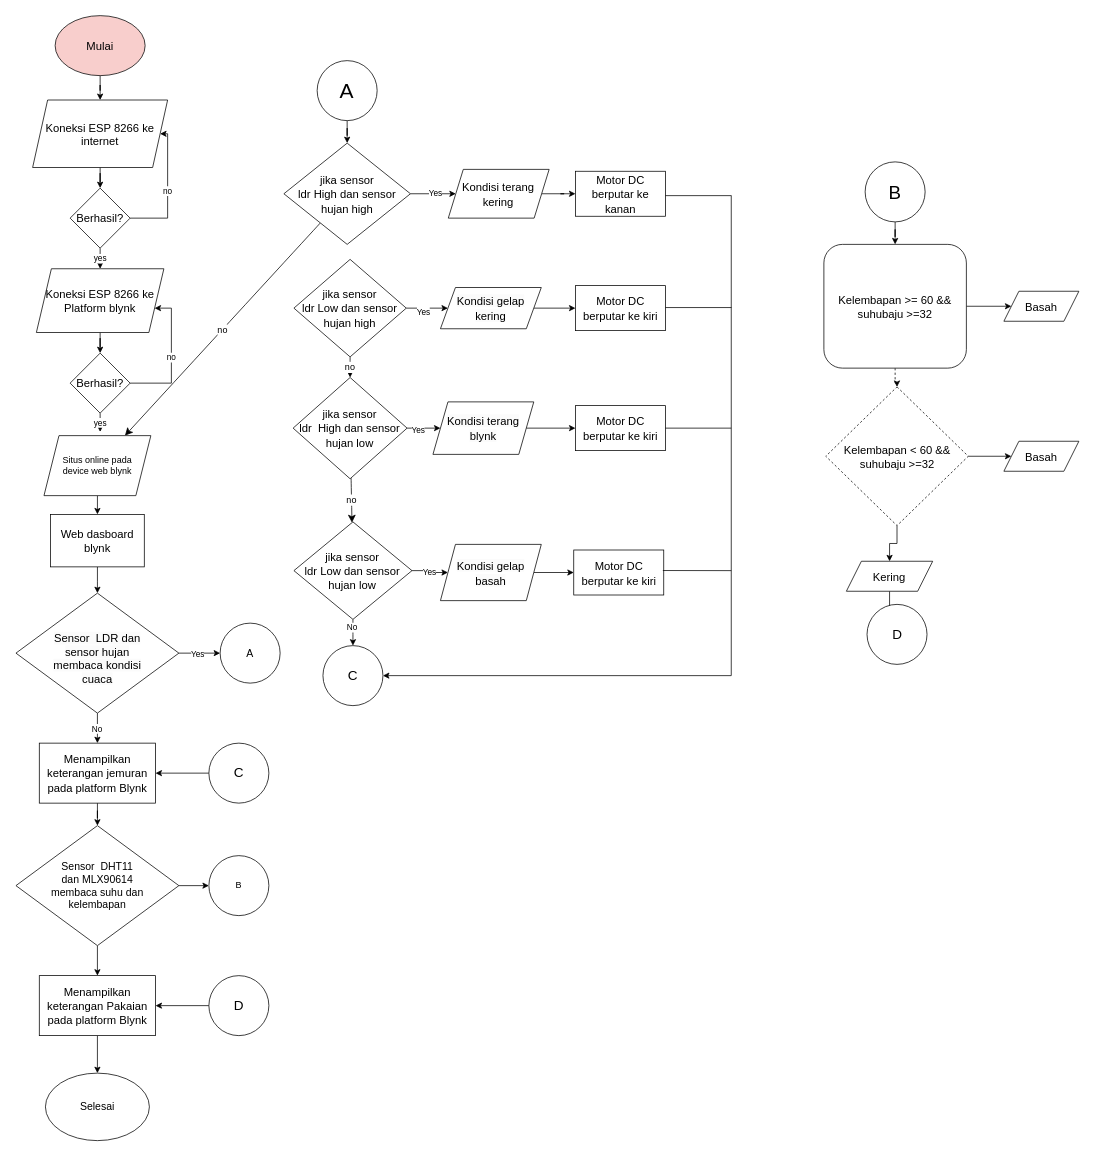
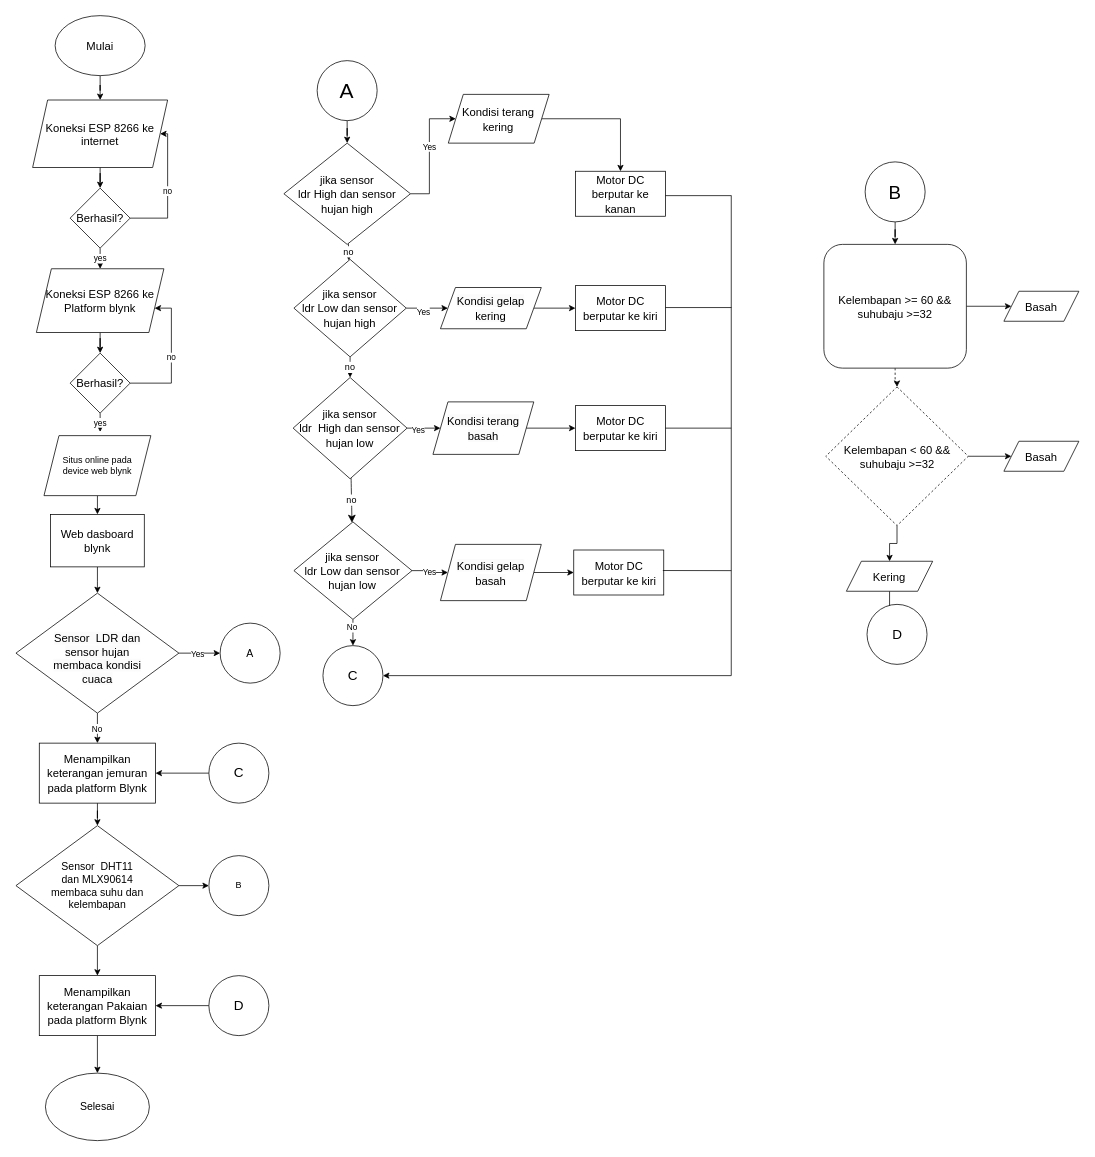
- <mxCell id="3" value="&lt;font style=&quot;font-size: 15px;&quot;&gt;Mulai&lt;/font&gt;" style="ellipse;whiteSpace=wrap;html=1;fillColor=#f8cecc;" parent="1" vertex="1"><mxGeometry x="73" y="20" width="120" height="80" as="geometry" /></mxCell>
+ <mxCell id="3" value="&lt;font style=&quot;font-size: 15px;&quot;&gt;Mulai&lt;/font&gt;" style="ellipse;whiteSpace=wrap;html=1;" parent="1" vertex="1"><mxGeometry x="73" y="20" width="120" height="80" as="geometry" /></mxCell>
- <mxCell id="34" value="&lt;font style=&quot;font-size: 15px;&quot;&gt;Kondisi terang kering&lt;/font&gt;" style="shape=parallelogram;perimeter=parallelogramPerimeter;whiteSpace=wrap;html=1;fixedSize=1;fontSize=16;rounded=0;" parent="1" vertex="1"><mxGeometry x="597.22" y="225" width="134.47" height="65" as="geometry" /></mxCell>
+ <mxCell id="34" value="&lt;font style=&quot;font-size: 15px;&quot;&gt;Kondisi terang kering&lt;/font&gt;" style="shape=parallelogram;perimeter=parallelogramPerimeter;whiteSpace=wrap;html=1;fixedSize=1;fontSize=16;rounded=0;" parent="1" vertex="1"><mxGeometry x="597.22" y="125" width="134.47" height="65" as="geometry" /></mxCell>
- <mxCell id="16" value="no" style="edgeStyle=none;curved=1;rounded=0;orthogonalLoop=1;jettySize=auto;html=1;fontSize=12;startSize=8;endSize=8;" parent="1" source="19" target="72" edge="1"><mxGeometry relative="1" as="geometry" /></mxCell>
+ <mxCell id="16" value="no" style="edgeStyle=none;curved=1;rounded=0;orthogonalLoop=1;jettySize=auto;html=1;fontSize=12;startSize=8;endSize=8;" parent="1" source="19" target="23" edge="1"><mxGeometry relative="1" as="geometry" /></mxCell>
- <mxCell id="38" value="&lt;span style=&quot;color: rgb(0, 0, 0); font-family: Helvetica; font-style: normal; font-variant-ligatures: normal; font-variant-caps: normal; font-weight: 400; letter-spacing: normal; orphans: 2; text-align: center; text-indent: 0px; text-transform: none; widows: 2; word-spacing: 0px; -webkit-text-stroke-width: 0px; background-color: rgb(251, 251, 251); text-decoration-thickness: initial; text-decoration-style: initial; text-decoration-color: initial; float: none; display: inline !important;&quot;&gt;&lt;font style=&quot;font-size: 15px;&quot;&gt;Kondisi terang blynk&lt;/font&gt;&lt;/span&gt;" style="shape=parallelogram;perimeter=parallelogramPerimeter;whiteSpace=wrap;html=1;fixedSize=1;fontSize=16;rounded=0;" parent="1" vertex="1"><mxGeometry x="576.75" y="535" width="134.47" height="70" as="geometry" /></mxCell>
+ <mxCell id="38" value="&lt;span style=&quot;color: rgb(0, 0, 0); font-family: Helvetica; font-style: normal; font-variant-ligatures: normal; font-variant-caps: normal; font-weight: 400; letter-spacing: normal; orphans: 2; text-align: center; text-indent: 0px; text-transform: none; widows: 2; word-spacing: 0px; -webkit-text-stroke-width: 0px; background-color: rgb(251, 251, 251); text-decoration-thickness: initial; text-decoration-style: initial; text-decoration-color: initial; float: none; display: inline !important;&quot;&gt;&lt;font style=&quot;font-size: 15px;&quot;&gt;Kondisi terang basah&lt;/font&gt;&lt;/span&gt;" style="shape=parallelogram;perimeter=parallelogramPerimeter;whiteSpace=wrap;html=1;fixedSize=1;fontSize=16;rounded=0;" parent="1" vertex="1"><mxGeometry x="576.75" y="535" width="134.47" height="70" as="geometry" /></mxCell>
